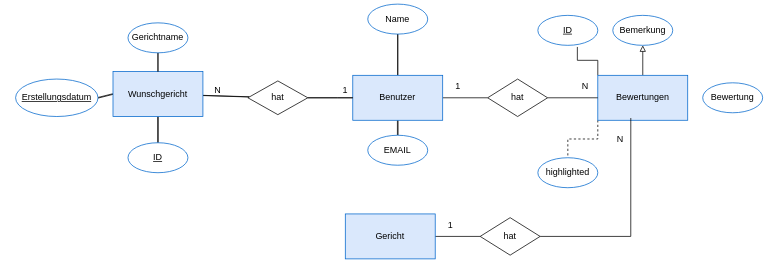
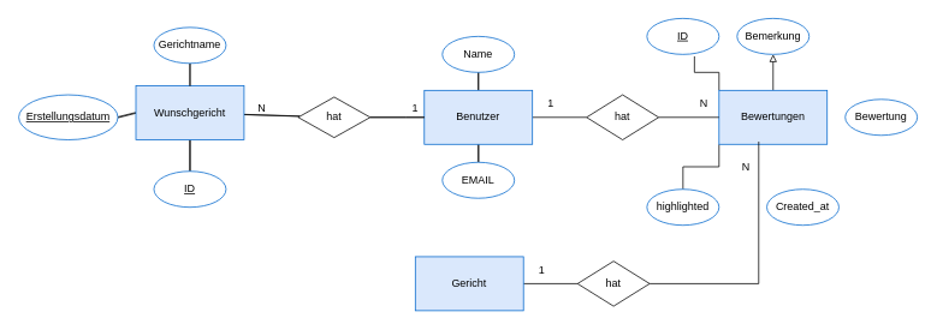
- <mxCell id="9" value="Name" style="ellipse;whiteSpace=wrap;html=1;strokeColor=#0066CC;" parent="1" vertex="1"><mxGeometry x="490" y="5" width="80" height="40" as="geometry" /></mxCell>
+ <mxCell id="9" value="Name" style="ellipse;whiteSpace=wrap;html=1;strokeColor=#0066CC;" parent="1" vertex="1"><mxGeometry x="490" y="40" width="80" height="40" as="geometry" /></mxCell>
- <mxCell id="21" style="edgeStyle=orthogonalEdgeStyle;rounded=0;orthogonalLoop=1;jettySize=auto;html=1;exitX=0;exitY=1;exitDx=0;exitDy=0;entryX=0.5;entryY=0;entryDx=0;entryDy=0;endArrow=none;endFill=0;dashed=1;" parent="1" source="23" target="31" edge="1"><mxGeometry relative="1" as="geometry" /></mxCell>
+ <mxCell id="21" style="edgeStyle=orthogonalEdgeStyle;rounded=0;orthogonalLoop=1;jettySize=auto;html=1;exitX=0;exitY=1;exitDx=0;exitDy=0;entryX=0.5;entryY=0;entryDx=0;entryDy=0;endArrow=none;endFill=0;" parent="1" source="23" target="31" edge="1"><mxGeometry relative="1" as="geometry" /></mxCell>
+ <mxCell id="30" value="Created_at" style="ellipse;whiteSpace=wrap;html=1;strokeColor=#0066CC;" parent="1" vertex="1"><mxGeometry x="850" y="210" width="80" height="40" as="geometry" /></mxCell>
